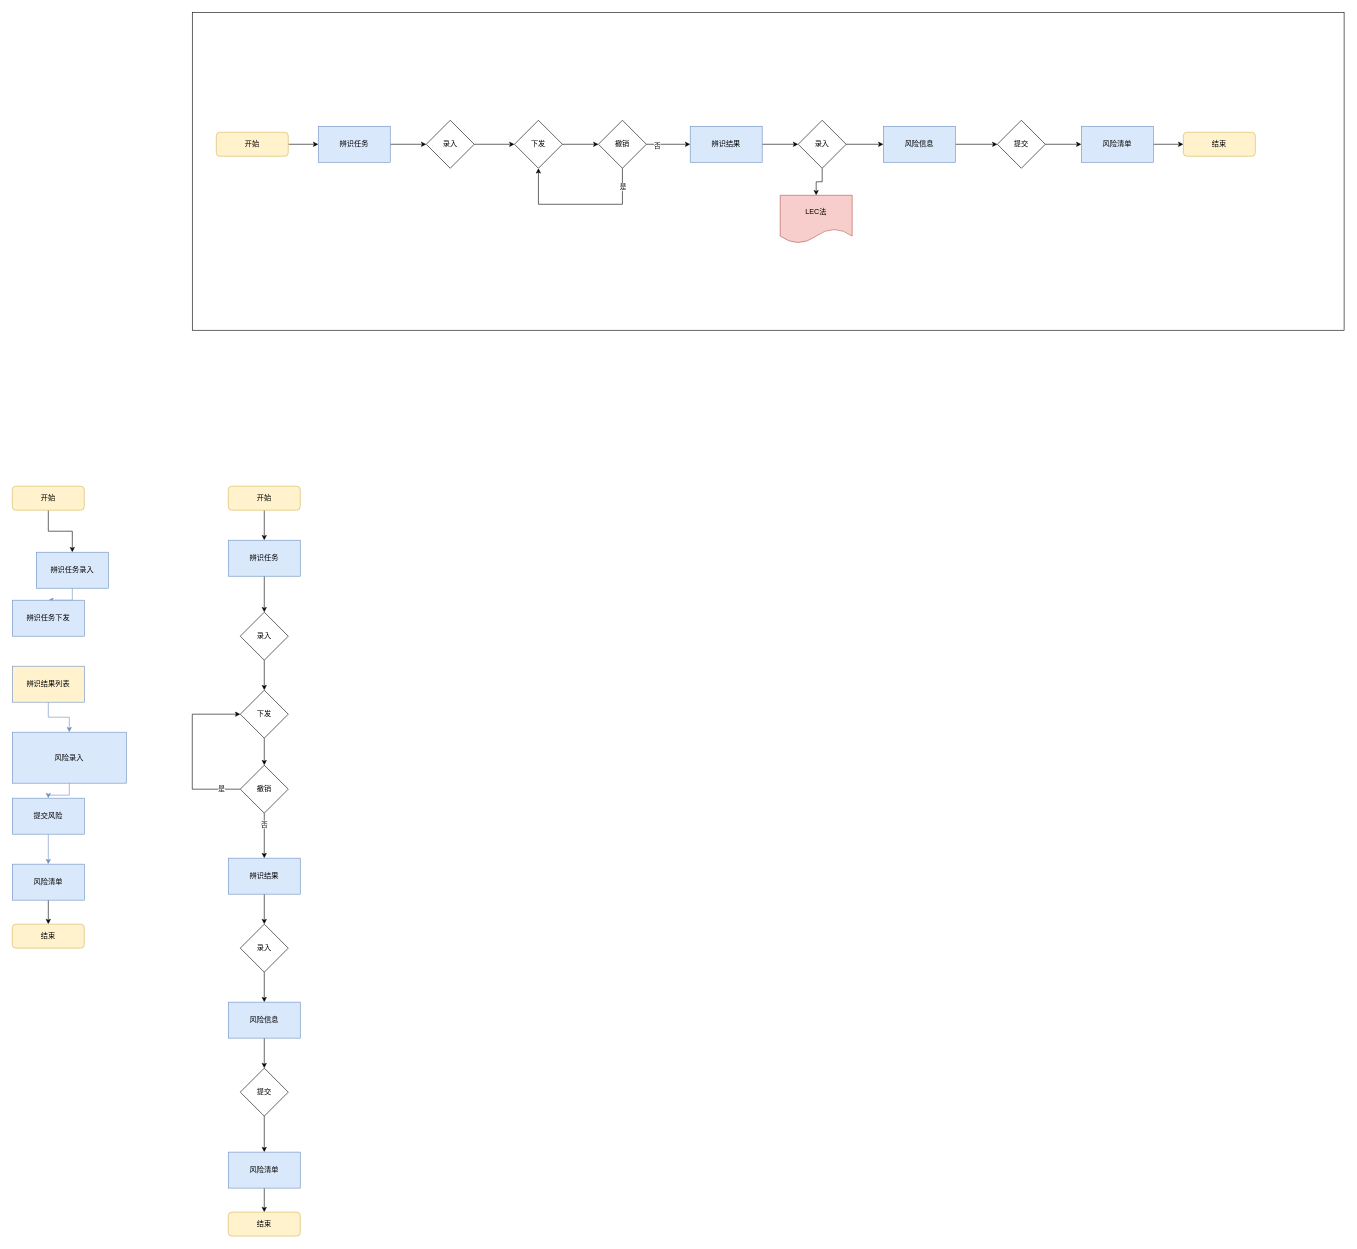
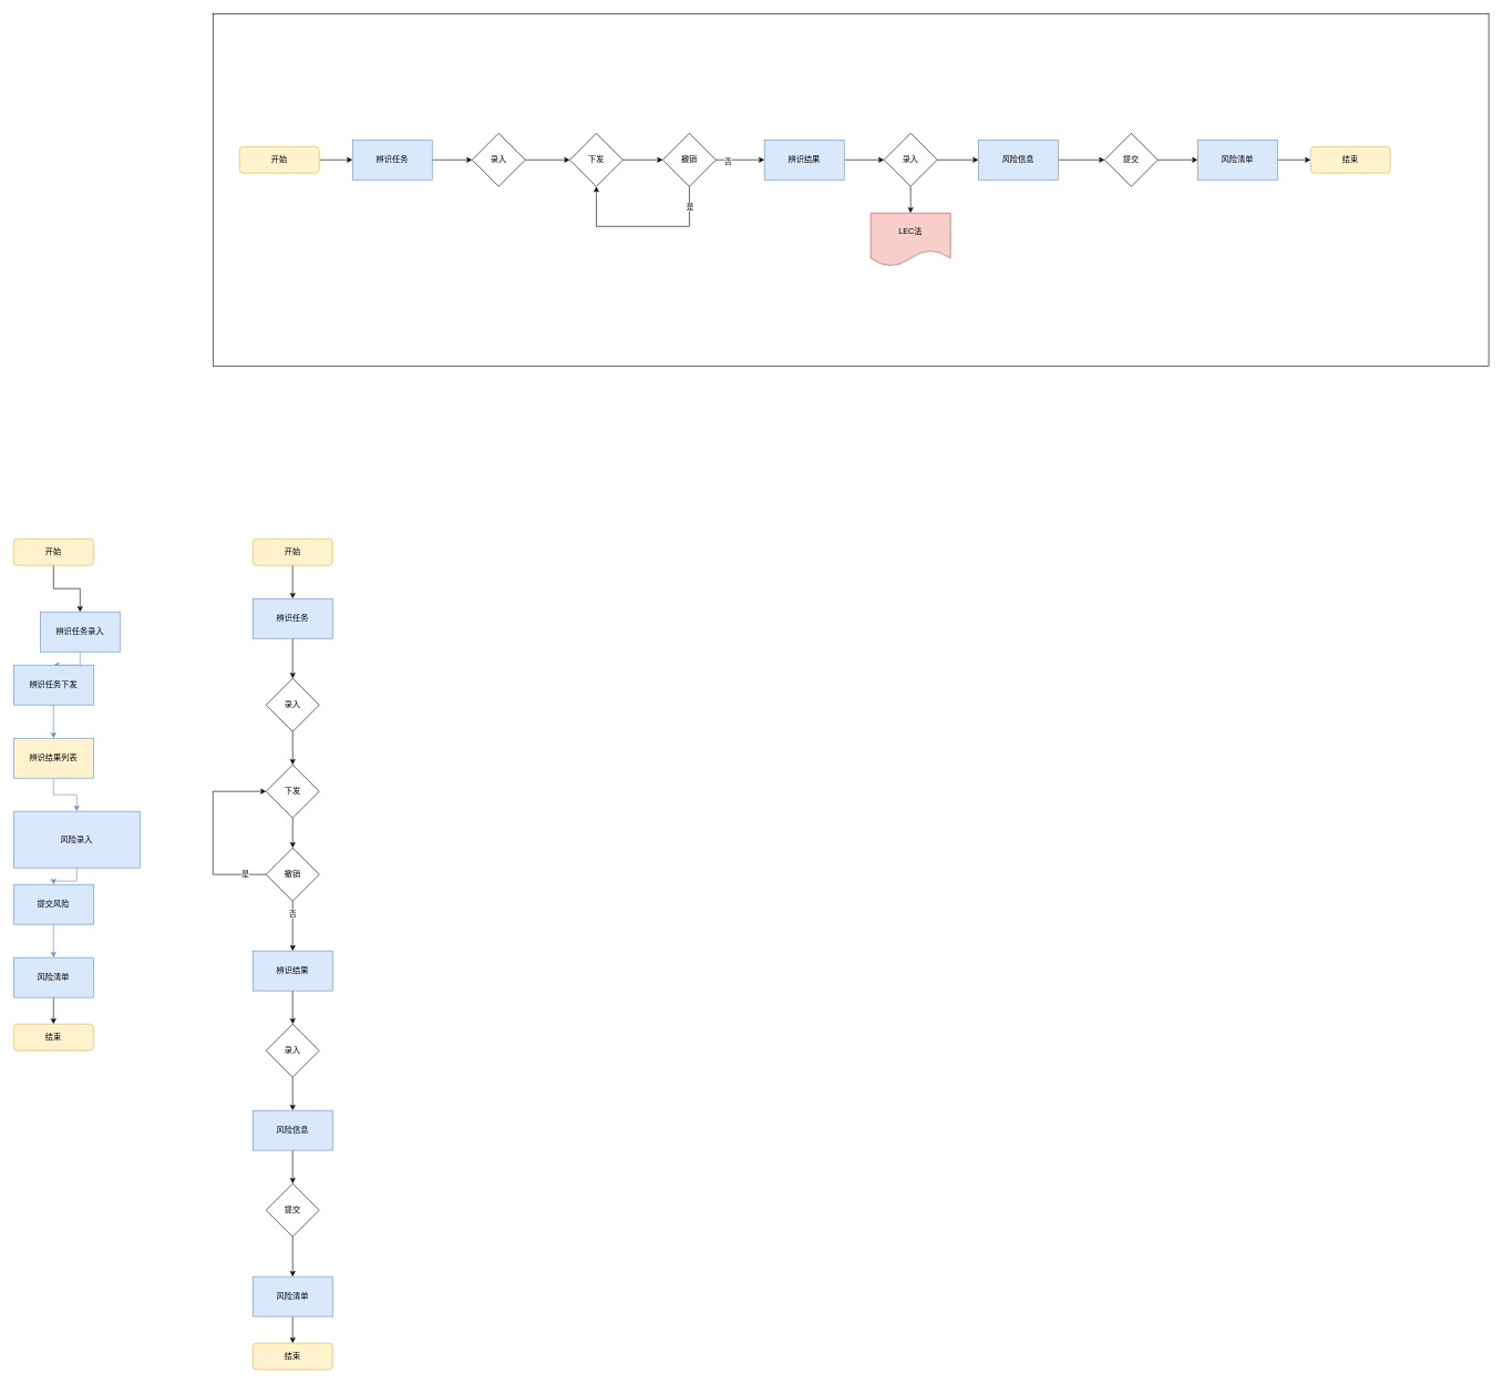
- <mxCell id="67" value="LEC法" style="shape=document;whiteSpace=wrap;html=1;boundedLbl=1;fillColor=#f8cecc;strokeColor=#b85450;" vertex="1" parent="1"><mxGeometry x="1300" y="325" width="120" height="80" as="geometry" /></mxCell>
+ <mxCell id="67" value="LEC法" style="shape=document;whiteSpace=wrap;html=1;boundedLbl=1;fillColor=#f8cecc;strokeColor=#b85450;" vertex="1" parent="1"><mxGeometry x="1310" y="320" width="120" height="80" as="geometry" /></mxCell>
+ <mxCell id="7" style="edgeStyle=orthogonalEdgeStyle;rounded=0;orthogonalLoop=1;jettySize=auto;html=1;entryX=0.5;entryY=0;entryDx=0;entryDy=0;fillColor=#dae8fc;strokeColor=#6c8ebf;" parent="1" source="8" target="10" edge="1"><mxGeometry relative="1" as="geometry" /></mxCell>
